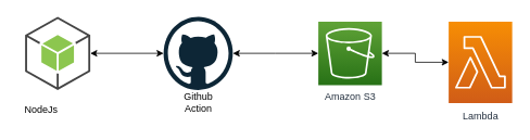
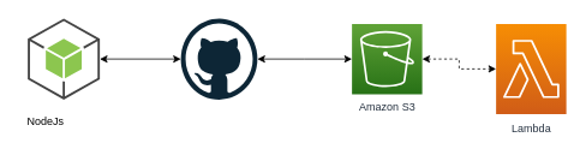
- <mxCell id="3" value="" style="edgeStyle=orthogonalEdgeStyle;rounded=0;orthogonalLoop=1;jettySize=auto;html=1;strokeColor=default;startArrow=classic;startFill=1;" edge="1" parent="1" source="4" target="2"><mxGeometry relative="1" as="geometry" /></mxCell>
+ <mxCell id="3" value="" style="edgeStyle=orthogonalEdgeStyle;rounded=0;orthogonalLoop=1;jettySize=auto;html=1;strokeColor=default;startArrow=classic;startFill=1;dashed=1;" edge="1" parent="1" source="4" target="2"><mxGeometry relative="1" as="geometry" /></mxCell>
- <mxCell id="10" value="Github Action" style="text;html=1;strokeColor=none;fillColor=none;align=center;verticalAlign=middle;whiteSpace=wrap;rounded=0;" vertex="1" parent="1"><mxGeometry x="212.5" y="110" width="60" height="30" as="geometry" /></mxCell>
